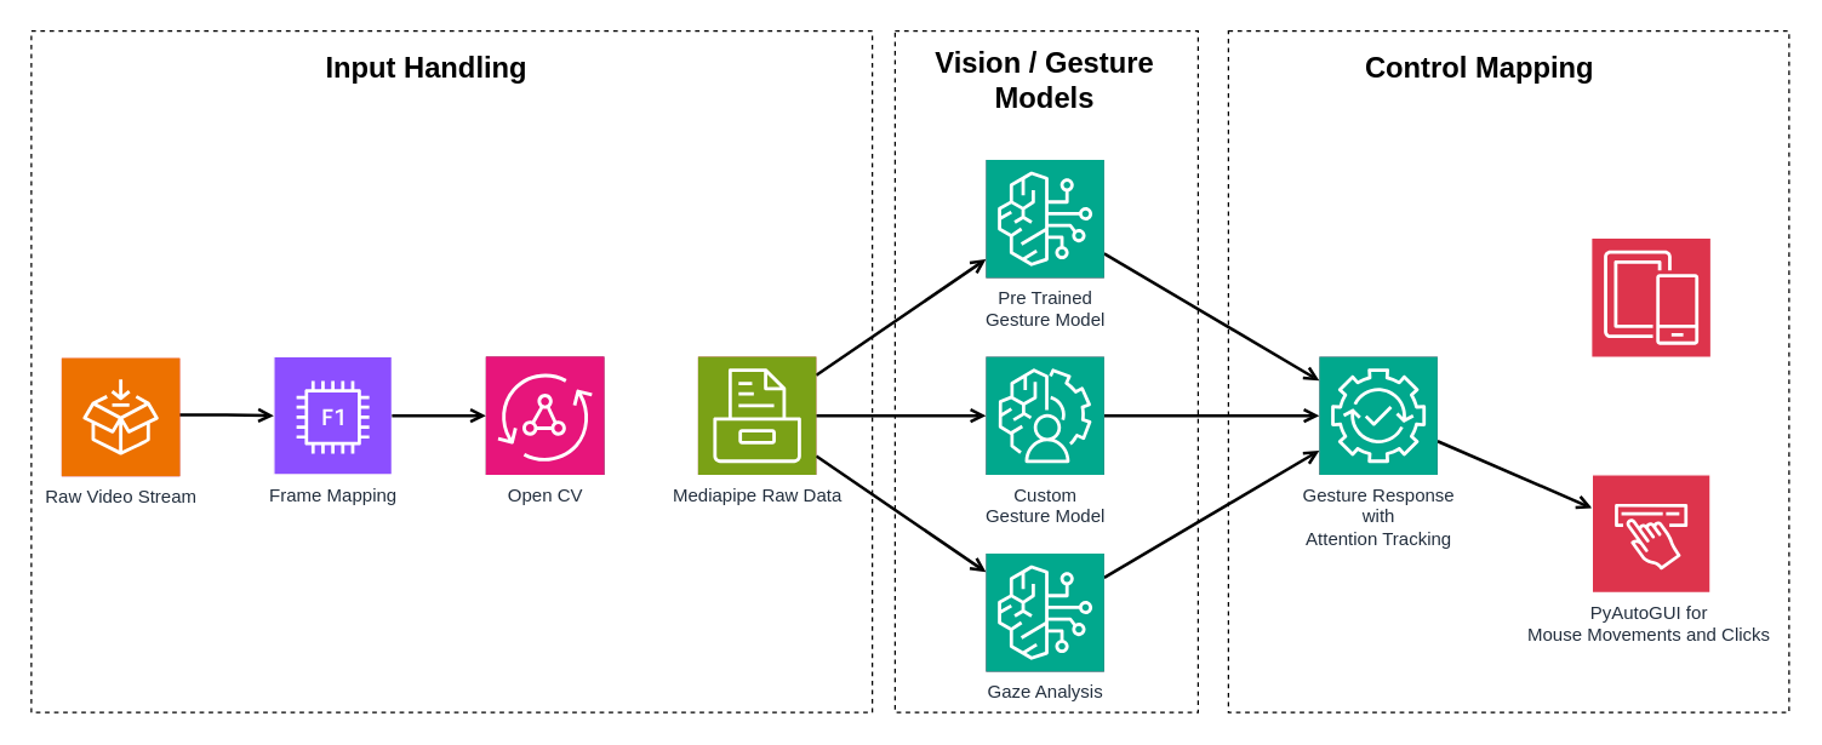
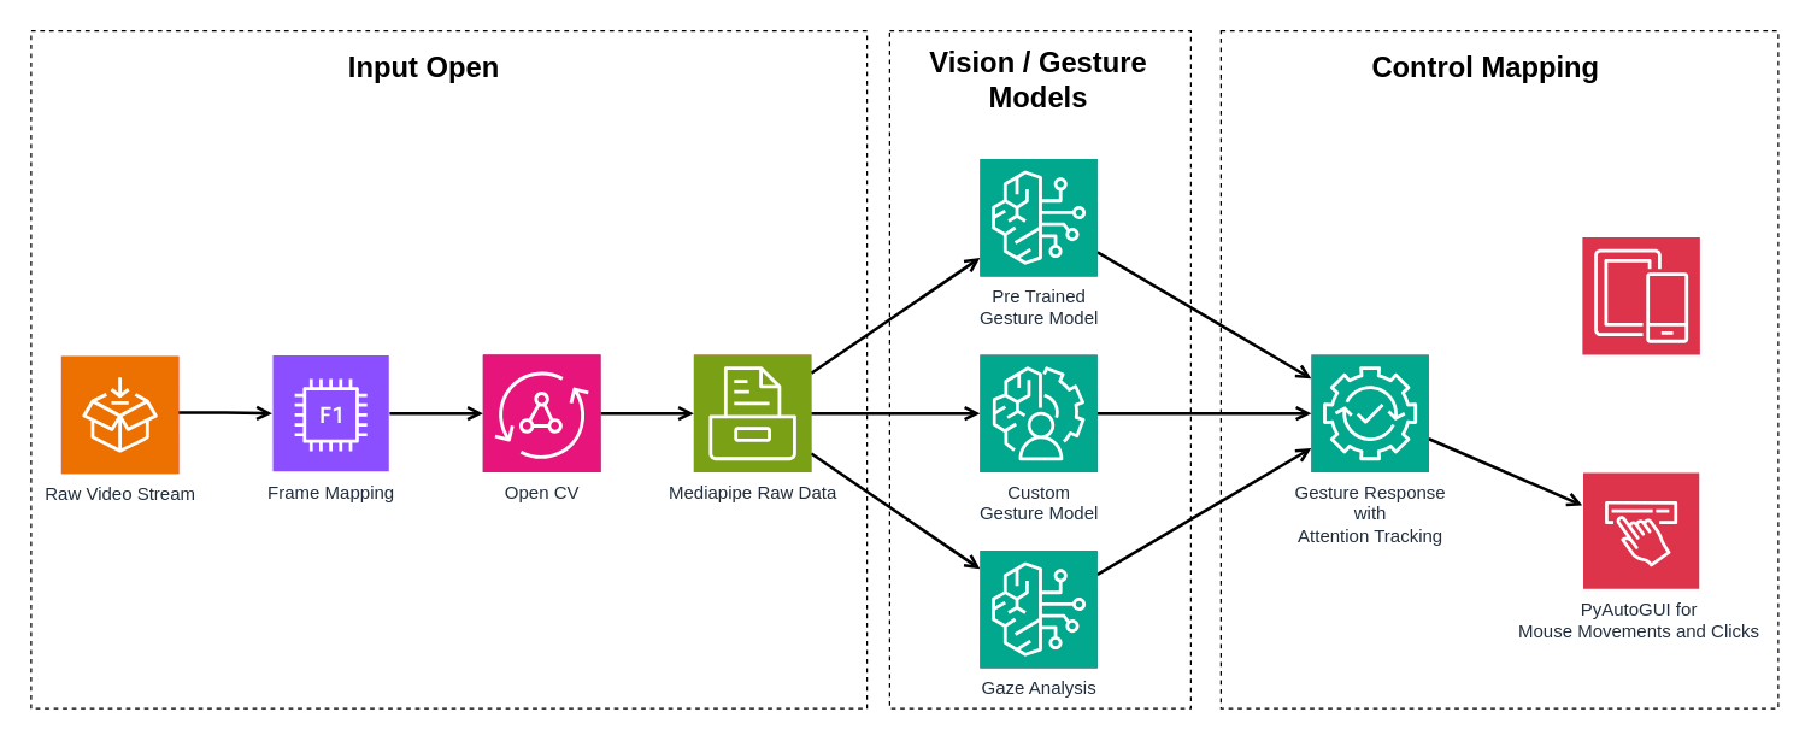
- <mxCell id="40" value="Input Handling" style="text;strokeColor=none;align=center;fillColor=none;html=1;verticalAlign=middle;whiteSpace=wrap;rounded=0;fontStyle=1;fontSize=19;" vertex="1" parent="1"><mxGeometry x="195" y="30" width="171.5" height="30" as="geometry" /></mxCell>
+ <mxCell id="40" value="Input Open" style="text;strokeColor=none;align=center;fillColor=none;html=1;verticalAlign=middle;whiteSpace=wrap;rounded=0;fontStyle=1;fontSize=19;" vertex="1" parent="1"><mxGeometry x="195" y="30" width="171.5" height="30" as="geometry" /></mxCell>
- <mxCell id="41" value="Control Mapping" style="text;strokeColor=none;align=center;fillColor=none;html=1;verticalAlign=middle;whiteSpace=wrap;rounded=0;fontStyle=1;fontSize=19;" vertex="1" parent="1"><mxGeometry x="890" y="30" width="171.5" height="30" as="geometry" /></mxCell>
+ <mxCell id="41" value="Control Mapping" style="text;strokeColor=none;align=center;fillColor=none;html=1;verticalAlign=middle;whiteSpace=wrap;rounded=0;fontStyle=1;fontSize=19;" vertex="1" parent="1"><mxGeometry x="900" y="30" width="171.5" height="30" as="geometry" /></mxCell>
+ <mxCell id="11" value="" style="rounded=0;orthogonalLoop=1;jettySize=auto;html=1;endArrow=open;endFill=0;strokeWidth=2;" edge="1" parent="1" source="10" target="12"><mxGeometry relative="1" as="geometry"><mxPoint x="39" y="399.95" as="sourcePoint" /><mxPoint x="207" y="298.998" as="targetPoint" /></mxGeometry></mxCell>
